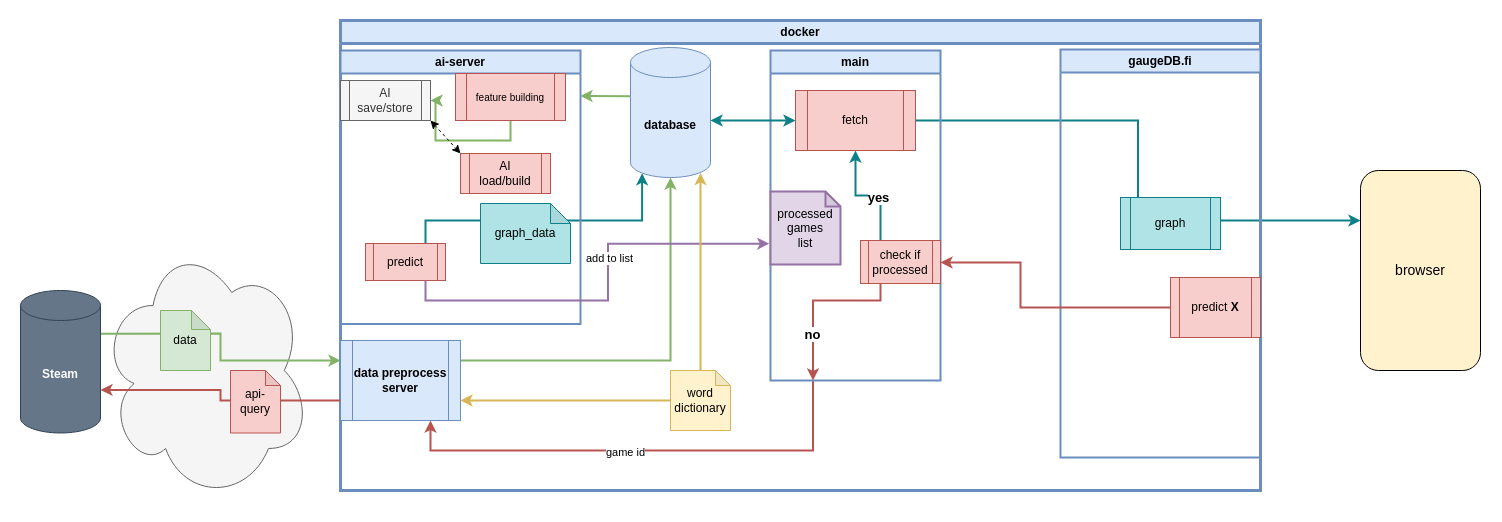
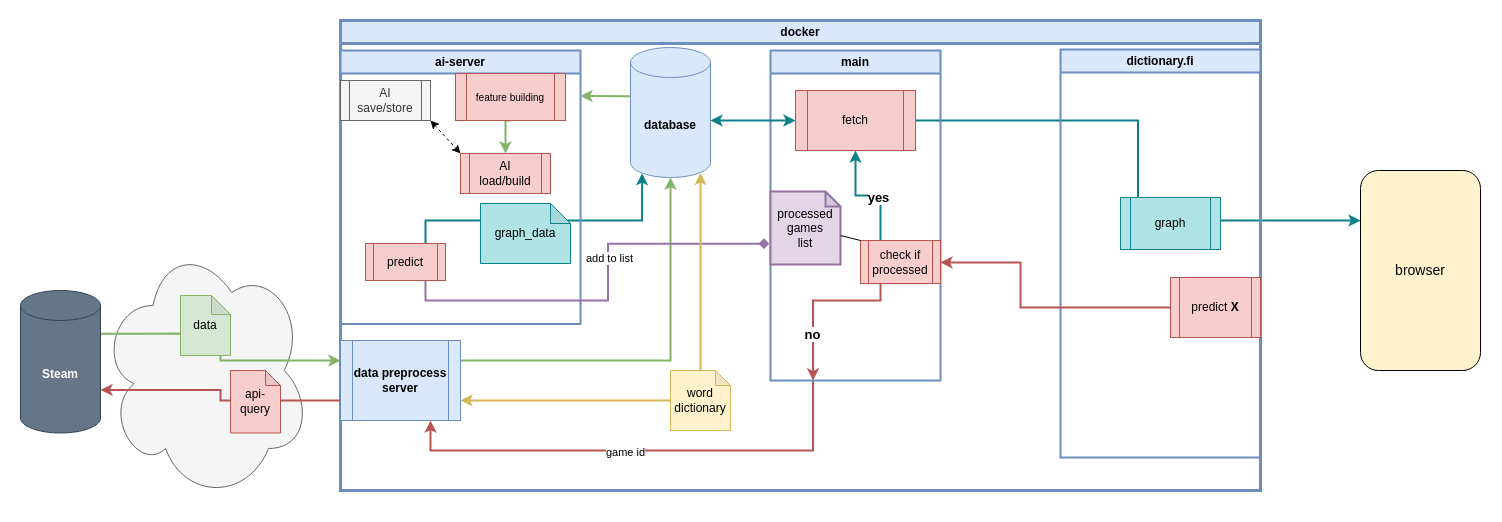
- <mxCell id="11" value="gaugeDB.fi" style="swimlane;whiteSpace=wrap;html=1;fillColor=#dae8fc;strokeColor=#6c8ebf;strokeWidth=2;" vertex="1" parent="6"><mxGeometry x="720" y="29" width="200" height="408" as="geometry" /></mxCell>
+ <mxCell id="11" value="dictionary.fi" style="swimlane;whiteSpace=wrap;html=1;fillColor=#dae8fc;strokeColor=#6c8ebf;strokeWidth=2;" vertex="1" parent="6"><mxGeometry x="720" y="29" width="200" height="408" as="geometry" /></mxCell>
- <mxCell id="27" style="edgeStyle=orthogonalEdgeStyle;rounded=0;orthogonalLoop=1;jettySize=auto;html=1;exitX=0.5;exitY=1;exitDx=0;exitDy=0;fillColor=#d5e8d4;strokeColor=#82b366;strokeWidth=2;" edge="1" parent="26" source="28" target="31"><mxGeometry relative="1" as="geometry" /></mxCell>
+ <mxCell id="27" style="edgeStyle=orthogonalEdgeStyle;rounded=0;orthogonalLoop=1;jettySize=auto;html=1;exitX=0.5;exitY=1;exitDx=0;exitDy=0;entryX=0.5;entryY=0;entryDx=0;entryDy=0;fillColor=#d5e8d4;strokeColor=#82b366;strokeWidth=2;" edge="1" parent="26" source="28" target="30"><mxGeometry relative="1" as="geometry" /></mxCell>
+ <mxCell id="23" value="" style="endArrow=none;html=1;rounded=0;exitX=0;exitY=0;exitDx=0;exitDy=0;entryX=0;entryY=0;entryDx=70;entryDy=44;entryPerimeter=0;" edge="1" parent="16" source="22" target="17"><mxGeometry width="50" height="50" relative="1" as="geometry"><mxPoint x="30" y="120" as="sourcePoint" /><mxPoint x="80" y="70" as="targetPoint" /></mxGeometry></mxCell>
- <mxCell id="34" style="edgeStyle=orthogonalEdgeStyle;rounded=0;orthogonalLoop=1;jettySize=auto;html=1;exitX=0.75;exitY=1;exitDx=0;exitDy=0;entryX=-0.017;entryY=0.715;entryDx=0;entryDy=0;entryPerimeter=0;fillColor=#e1d5e7;strokeColor=#9673a6;strokeWidth=2;" edge="1" parent="6" source="29" target="17"><mxGeometry relative="1" as="geometry" /></mxCell>
+ <mxCell id="34" style="edgeStyle=orthogonalEdgeStyle;rounded=0;orthogonalLoop=1;jettySize=auto;html=1;exitX=0.75;exitY=1;exitDx=0;exitDy=0;entryX=-0.017;entryY=0.715;entryDx=0;entryDy=0;entryPerimeter=0;fillColor=#e1d5e7;strokeColor=#9673a6;strokeWidth=2;endArrow=diamond;" edge="1" parent="6" source="29" target="17"><mxGeometry relative="1" as="geometry" /></mxCell>
- <mxCell id="42" value="data" style="shape=note;whiteSpace=wrap;html=1;backgroundOutline=1;darkOpacity=0.05;size=19;fillColor=#d5e8d4;strokeColor=#82b366;" vertex="1" parent="1"><mxGeometry x="160" y="310" width="50" height="60" as="geometry" /></mxCell>
+ <mxCell id="42" value="data" style="shape=note;whiteSpace=wrap;html=1;backgroundOutline=1;darkOpacity=0.05;size=19;fillColor=#d5e8d4;strokeColor=#82b366;" vertex="1" parent="1"><mxGeometry x="180" y="295" width="50" height="60" as="geometry" /></mxCell>
